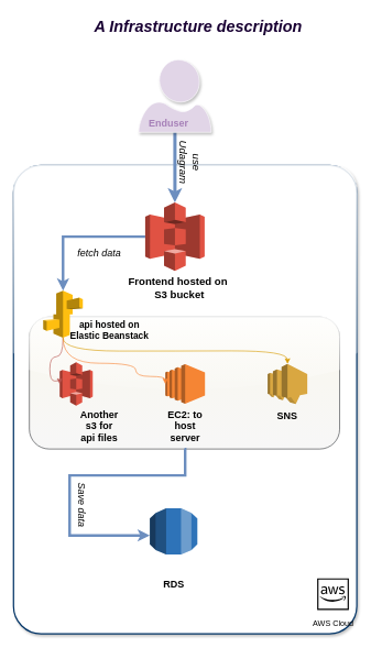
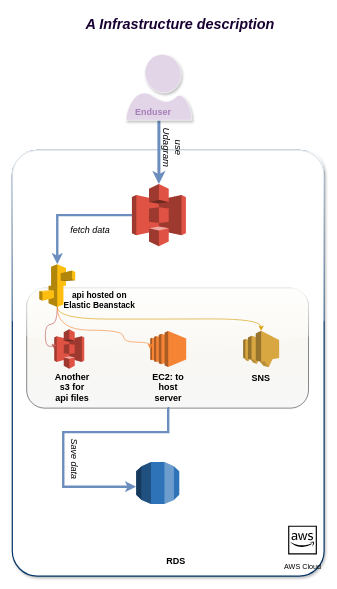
- <mxCell id="9" value="Frontend hosted on&amp;nbsp; S3 bucket" style="text;html=1;strokeColor=none;fillColor=none;align=center;verticalAlign=middle;whiteSpace=wrap;rounded=0;fontSize=16;fontStyle=1" vertex="1" parent="1"><mxGeometry x="191.8" y="420" width="158.8" height="30" as="geometry" /></mxCell>
- <mxCell id="20" value="Another s3 for api files" style="text;html=1;strokeColor=none;fillColor=none;align=center;verticalAlign=middle;whiteSpace=wrap;rounded=0;fontSize=15;fontStyle=1" vertex="1" parent="1"><mxGeometry x="120" y="630" width="60" height="30" as="geometry" /></mxCell>
+ <mxCell id="20" value="Another s3 for api files" style="text;html=1;strokeColor=none;fillColor=none;align=center;verticalAlign=middle;whiteSpace=wrap;rounded=0;fontSize=15;fontStyle=1" vertex="1" parent="1"><mxGeometry x="90" y="630" width="60" height="30" as="geometry" /></mxCell>
- <mxCell id="26" value="RDS" style="text;html=1;strokeColor=none;fillColor=none;align=center;verticalAlign=middle;whiteSpace=wrap;rounded=0;fontSize=15;fontStyle=1" vertex="1" parent="1"><mxGeometry x="232.5" y="870" width="60" height="30" as="geometry" /></mxCell>
+ <mxCell id="26" value="RDS" style="text;html=1;strokeColor=none;fillColor=none;align=center;verticalAlign=middle;whiteSpace=wrap;rounded=0;fontSize=15;fontStyle=1" vertex="1" parent="1"><mxGeometry x="262.5" y="920" width="60" height="30" as="geometry" /></mxCell>
